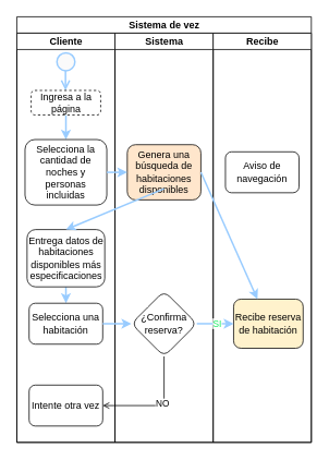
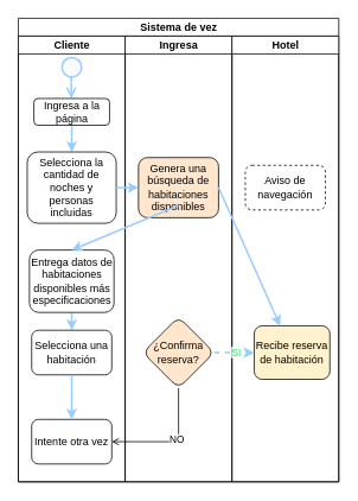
- <mxCell id="13" value="Sistema" style="swimlane;startSize=20;html=1;" vertex="1" parent="2"><mxGeometry x="120" y="20" width="120" height="500" as="geometry" /></mxCell>
+ <mxCell id="13" value="Ingresa" style="swimlane;startSize=20;html=1;" vertex="1" parent="2"><mxGeometry x="120" y="20" width="120" height="500" as="geometry" /></mxCell>
- <mxCell id="16" value="Recibe" style="swimlane;startSize=20;html=1;" vertex="1" parent="2"><mxGeometry x="240" y="20" width="120" height="500" as="geometry" /></mxCell>
+ <mxCell id="16" value="Hotel" style="swimlane;startSize=20;html=1;" vertex="1" parent="2"><mxGeometry x="240" y="20" width="120" height="500" as="geometry" /></mxCell>
- <mxCell id="7" value="Ingresa a la página" style="rounded=1;whiteSpace=wrap;html=1;dashed=1;" vertex="1" parent="3"><mxGeometry x="17.5" y="70" width="85" height="30" as="geometry" /></mxCell>
+ <mxCell id="7" value="Ingresa a la página" style="rounded=1;whiteSpace=wrap;html=1;" vertex="1" parent="3"><mxGeometry x="17.5" y="70" width="85" height="30" as="geometry" /></mxCell>
- <mxCell id="17" value="Aviso de navegación" style="rounded=1;whiteSpace=wrap;html=1;" vertex="1" parent="16"><mxGeometry x="15" y="145" width="90" height="50" as="geometry" /></mxCell>
+ <mxCell id="17" value="Aviso de navegación" style="rounded=1;whiteSpace=wrap;html=1;dashed=1;" vertex="1" parent="16"><mxGeometry x="15" y="145" width="90" height="50" as="geometry" /></mxCell>
- <mxCell id="21" value="" style="edgeStyle=orthogonalEdgeStyle;rounded=0;orthogonalLoop=1;jettySize=auto;html=1;strokeColor=#99CCFF;strokeWidth=2;" edge="1" parent="2" source="11" target="15"><mxGeometry relative="1" as="geometry" /></mxCell>
+ <mxCell id="21" value="" style="edgeStyle=orthogonalEdgeStyle;rounded=0;orthogonalLoop=1;jettySize=auto;html=1;strokeColor=#99CCFF;strokeWidth=2;" edge="1" parent="2" source="11" target="12"><mxGeometry relative="1" as="geometry" /></mxCell>
- <mxCell id="15" value="¿Confirma reserva?" style="rhombus;whiteSpace=wrap;html=1;rounded=1;" vertex="1" parent="13"><mxGeometry x="20" y="315" width="80" height="80" as="geometry" /></mxCell>
+ <mxCell id="15" value="¿Confirma reserva?" style="rhombus;whiteSpace=wrap;html=1;rounded=1;fillColor=#ffe6cc;" vertex="1" parent="13"><mxGeometry x="20" y="315" width="80" height="80" as="geometry" /></mxCell>
- <mxCell id="22" value="" style="edgeStyle=orthogonalEdgeStyle;rounded=0;orthogonalLoop=1;jettySize=auto;html=1;strokeColor=#99CCFF;strokeWidth=2;" edge="1" parent="2" source="15" target="18"><mxGeometry relative="1" as="geometry" /></mxCell>
+ <mxCell id="22" value="" style="edgeStyle=orthogonalEdgeStyle;rounded=0;orthogonalLoop=1;jettySize=auto;html=1;strokeColor=#99CCFF;strokeWidth=2;dashed=1;" edge="1" parent="2" source="15" target="18"><mxGeometry relative="1" as="geometry" /></mxCell>
